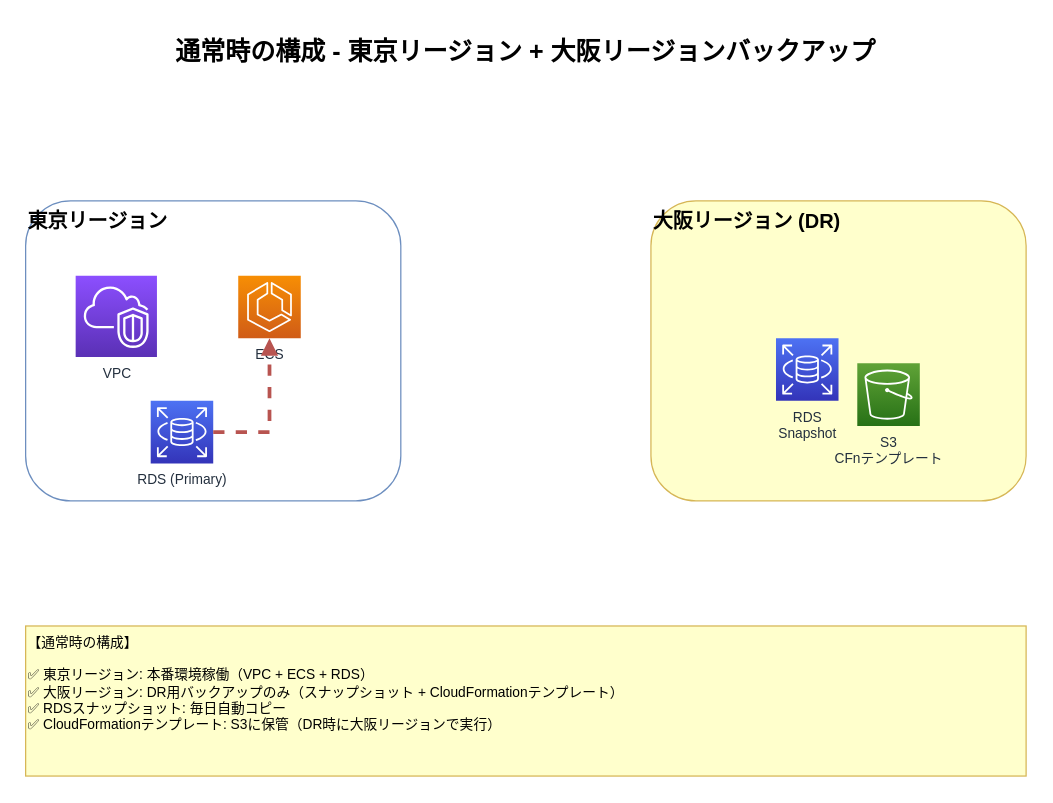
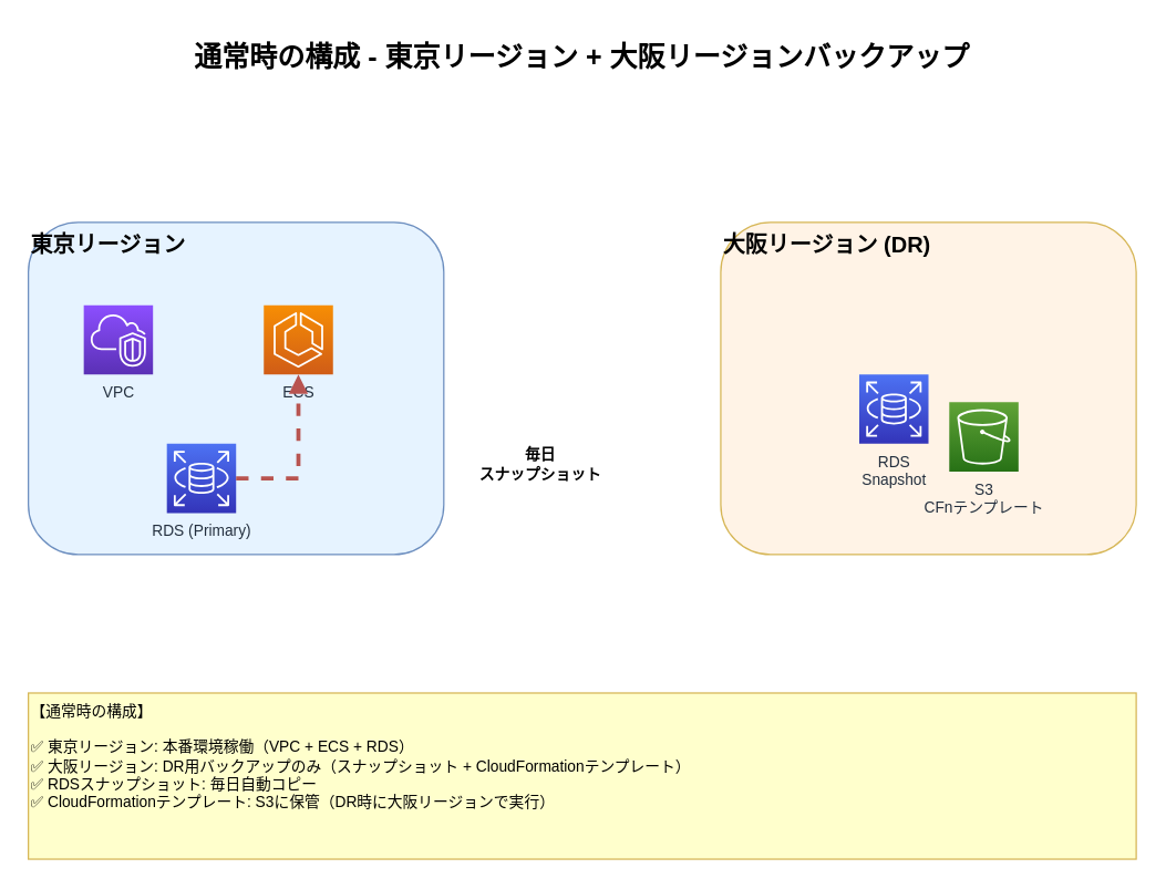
- <mxCell id="7" value="大阪リージョン (DR)" style="rounded=1;whiteSpace=wrap;html=1;fillColor=#ffffcc;strokeColor=#d6b656;fontSize=16;fontStyle=1;align=left;verticalAlign=top;" vertex="1" parent="1"><mxGeometry x="520" y="160" width="300" height="240" as="geometry" /></mxCell>
+ <mxCell id="7" value="大阪リージョン (DR)" style="rounded=1;whiteSpace=wrap;html=1;fillColor=#fff3e6;strokeColor=#d6b656;fontSize=16;fontStyle=1;align=left;verticalAlign=top;" vertex="1" parent="1"><mxGeometry x="520" y="160" width="300" height="240" as="geometry" /></mxCell>
- <mxCell id="4" value="VPC" style="sketch=0;points=[[0,0,0],[0.25,0,0],[0.5,0,0],[0.75,0,0],[1,0,0],[0,1,0],[0.25,1,0],[0.5,1,0],[0.75,1,0],[1,1,0],[0,0.25,0],[0,0.5,0],[0,0.75,0],[1,0.25,0],[1,0.5,0],[1,0.75,0]];outlineConnect=0;fontColor=#232F3E;gradientColor=#8C4FFF;gradientDirection=north;fillColor=#5A30B5;strokeColor=#ffffff;dashed=0;verticalLabelPosition=bottom;verticalAlign=top;align=center;html=1;fontSize=11;fontStyle=0;aspect=fixed;shape=mxgraph.aws4.resourceIcon;resIcon=mxgraph.aws4.vpc;" vertex="1" parent="1"><mxGeometry x="60" y="220" width="65" height="65" as="geometry" /></mxCell>
+ <mxCell id="4" value="VPC" style="sketch=0;points=[[0,0,0],[0.25,0,0],[0.5,0,0],[0.75,0,0],[1,0,0],[0,1,0],[0.25,1,0],[0.5,1,0],[0.75,1,0],[1,1,0],[0,0.25,0],[0,0.5,0],[0,0.75,0],[1,0.25,0],[1,0.5,0],[1,0.75,0]];outlineConnect=0;fontColor=#232F3E;gradientColor=#8C4FFF;gradientDirection=north;fillColor=#5A30B5;strokeColor=#ffffff;dashed=0;verticalLabelPosition=bottom;verticalAlign=top;align=center;html=1;fontSize=11;fontStyle=0;aspect=fixed;shape=mxgraph.aws4.resourceIcon;resIcon=mxgraph.aws4.vpc;" vertex="1" parent="1"><mxGeometry x="60" y="220" width="50" height="50" as="geometry" /></mxCell>
- <mxCell id="3" value="東京リージョン" style="rounded=1;whiteSpace=wrap;html=1;fillColor=#ffffff;strokeColor=#6c8ebf;fontSize=16;fontStyle=1;align=left;verticalAlign=top;" vertex="1" parent="1"><mxGeometry x="20" y="160" width="300" height="240" as="geometry" /></mxCell>
+ <mxCell id="3" value="東京リージョン" style="rounded=1;whiteSpace=wrap;html=1;fillColor=#e6f3ff;strokeColor=#6c8ebf;fontSize=16;fontStyle=1;align=left;verticalAlign=top;" vertex="1" parent="1"><mxGeometry x="20" y="160" width="300" height="240" as="geometry" /></mxCell>
+ <mxCell id="11" value="毎日&#10;スナップショット" style="text;html=1;strokeColor=none;fillColor=none;align=center;verticalAlign=middle;whiteSpace=wrap;rounded=0;fontSize=11;fontStyle=1" vertex="1" parent="1"><mxGeometry x="340" y="320" width="100" height="30" as="geometry" /></mxCell>
